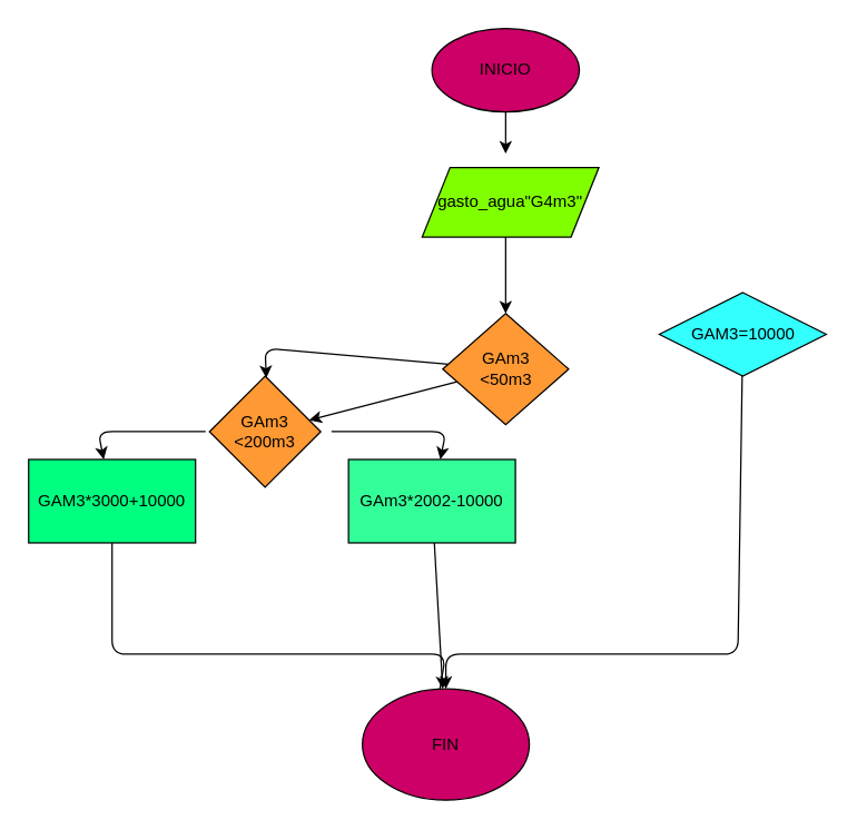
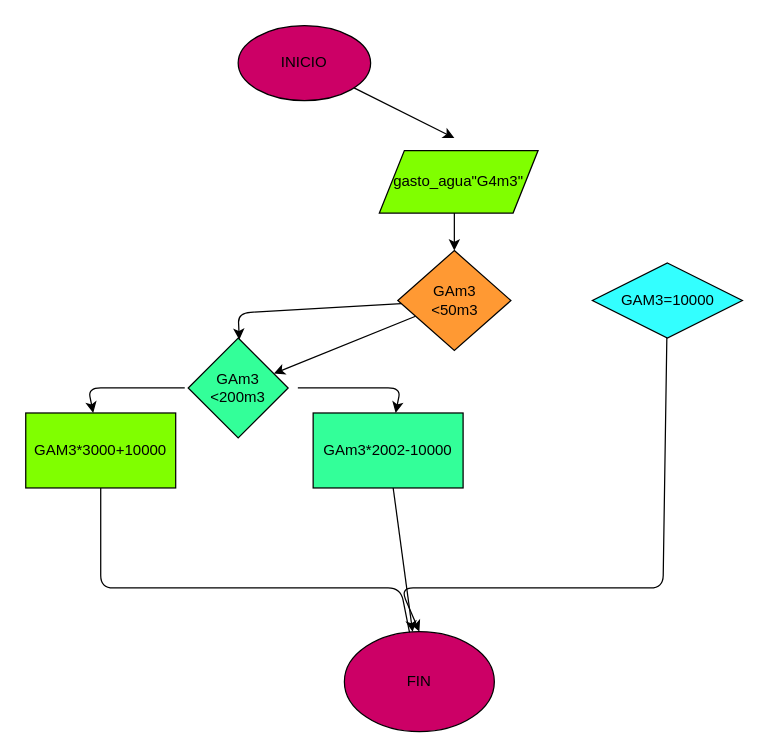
- <mxCell id="3" value="INICIO" style="ellipse;whiteSpace=wrap;html=1;fillColor=#CC0066;" vertex="1" parent="1"><mxGeometry x="310" y="20" width="106" height="60" as="geometry" /></mxCell>
+ <mxCell id="3" value="INICIO" style="ellipse;whiteSpace=wrap;html=1;fillColor=#CC0066;" vertex="1" parent="1"><mxGeometry x="190" y="20" width="106" height="60" as="geometry" /></mxCell>
- <mxCell id="7" value="GAm3&lt;br&gt;&amp;lt;50m3" style="rhombus;whiteSpace=wrap;html=1;fillColor=#FF9933;" vertex="1" parent="1"><mxGeometry x="317.75" y="225" width="90.5" height="80" as="geometry" /></mxCell>
+ <mxCell id="7" value="GAm3&lt;br&gt;&amp;lt;50m3" style="rhombus;whiteSpace=wrap;html=1;fillColor=#FF9933;" vertex="1" parent="1"><mxGeometry x="317.75" y="200" width="90.5" height="80" as="geometry" /></mxCell>
- <mxCell id="17" value="GAm3&lt;br&gt;&amp;lt;200m3" style="rhombus;whiteSpace=wrap;html=1;fillColor=#FF9933;" vertex="1" parent="1"><mxGeometry x="150" y="270" width="80" height="80" as="geometry" /></mxCell>
+ <mxCell id="17" value="GAm3&lt;br&gt;&amp;lt;200m3" style="rhombus;whiteSpace=wrap;html=1;fillColor=#33ff99;" vertex="1" parent="1"><mxGeometry x="150" y="270" width="80" height="80" as="geometry" /></mxCell>
- <mxCell id="18" value="GAM3*3000+10000" style="rounded=0;whiteSpace=wrap;html=1;fillColor=#00FF80;" vertex="1" parent="1"><mxGeometry x="20" y="330" width="120" height="60" as="geometry" /></mxCell>
+ <mxCell id="18" value="GAM3*3000+10000" style="rounded=0;whiteSpace=wrap;html=1;fillColor=#80ff00;" vertex="1" parent="1"><mxGeometry x="20" y="330" width="120" height="60" as="geometry" /></mxCell>
- <mxCell id="15" value="FIN" style="ellipse;whiteSpace=wrap;html=1;fillColor=#CC0066;" vertex="1" parent="1"><mxGeometry x="260" y="495" width="120" height="80" as="geometry" /></mxCell>
+ <mxCell id="15" value="FIN" style="ellipse;whiteSpace=wrap;html=1;fillColor=#CC0066;" vertex="1" parent="1"><mxGeometry x="275" y="505" width="120" height="80" as="geometry" /></mxCell>
